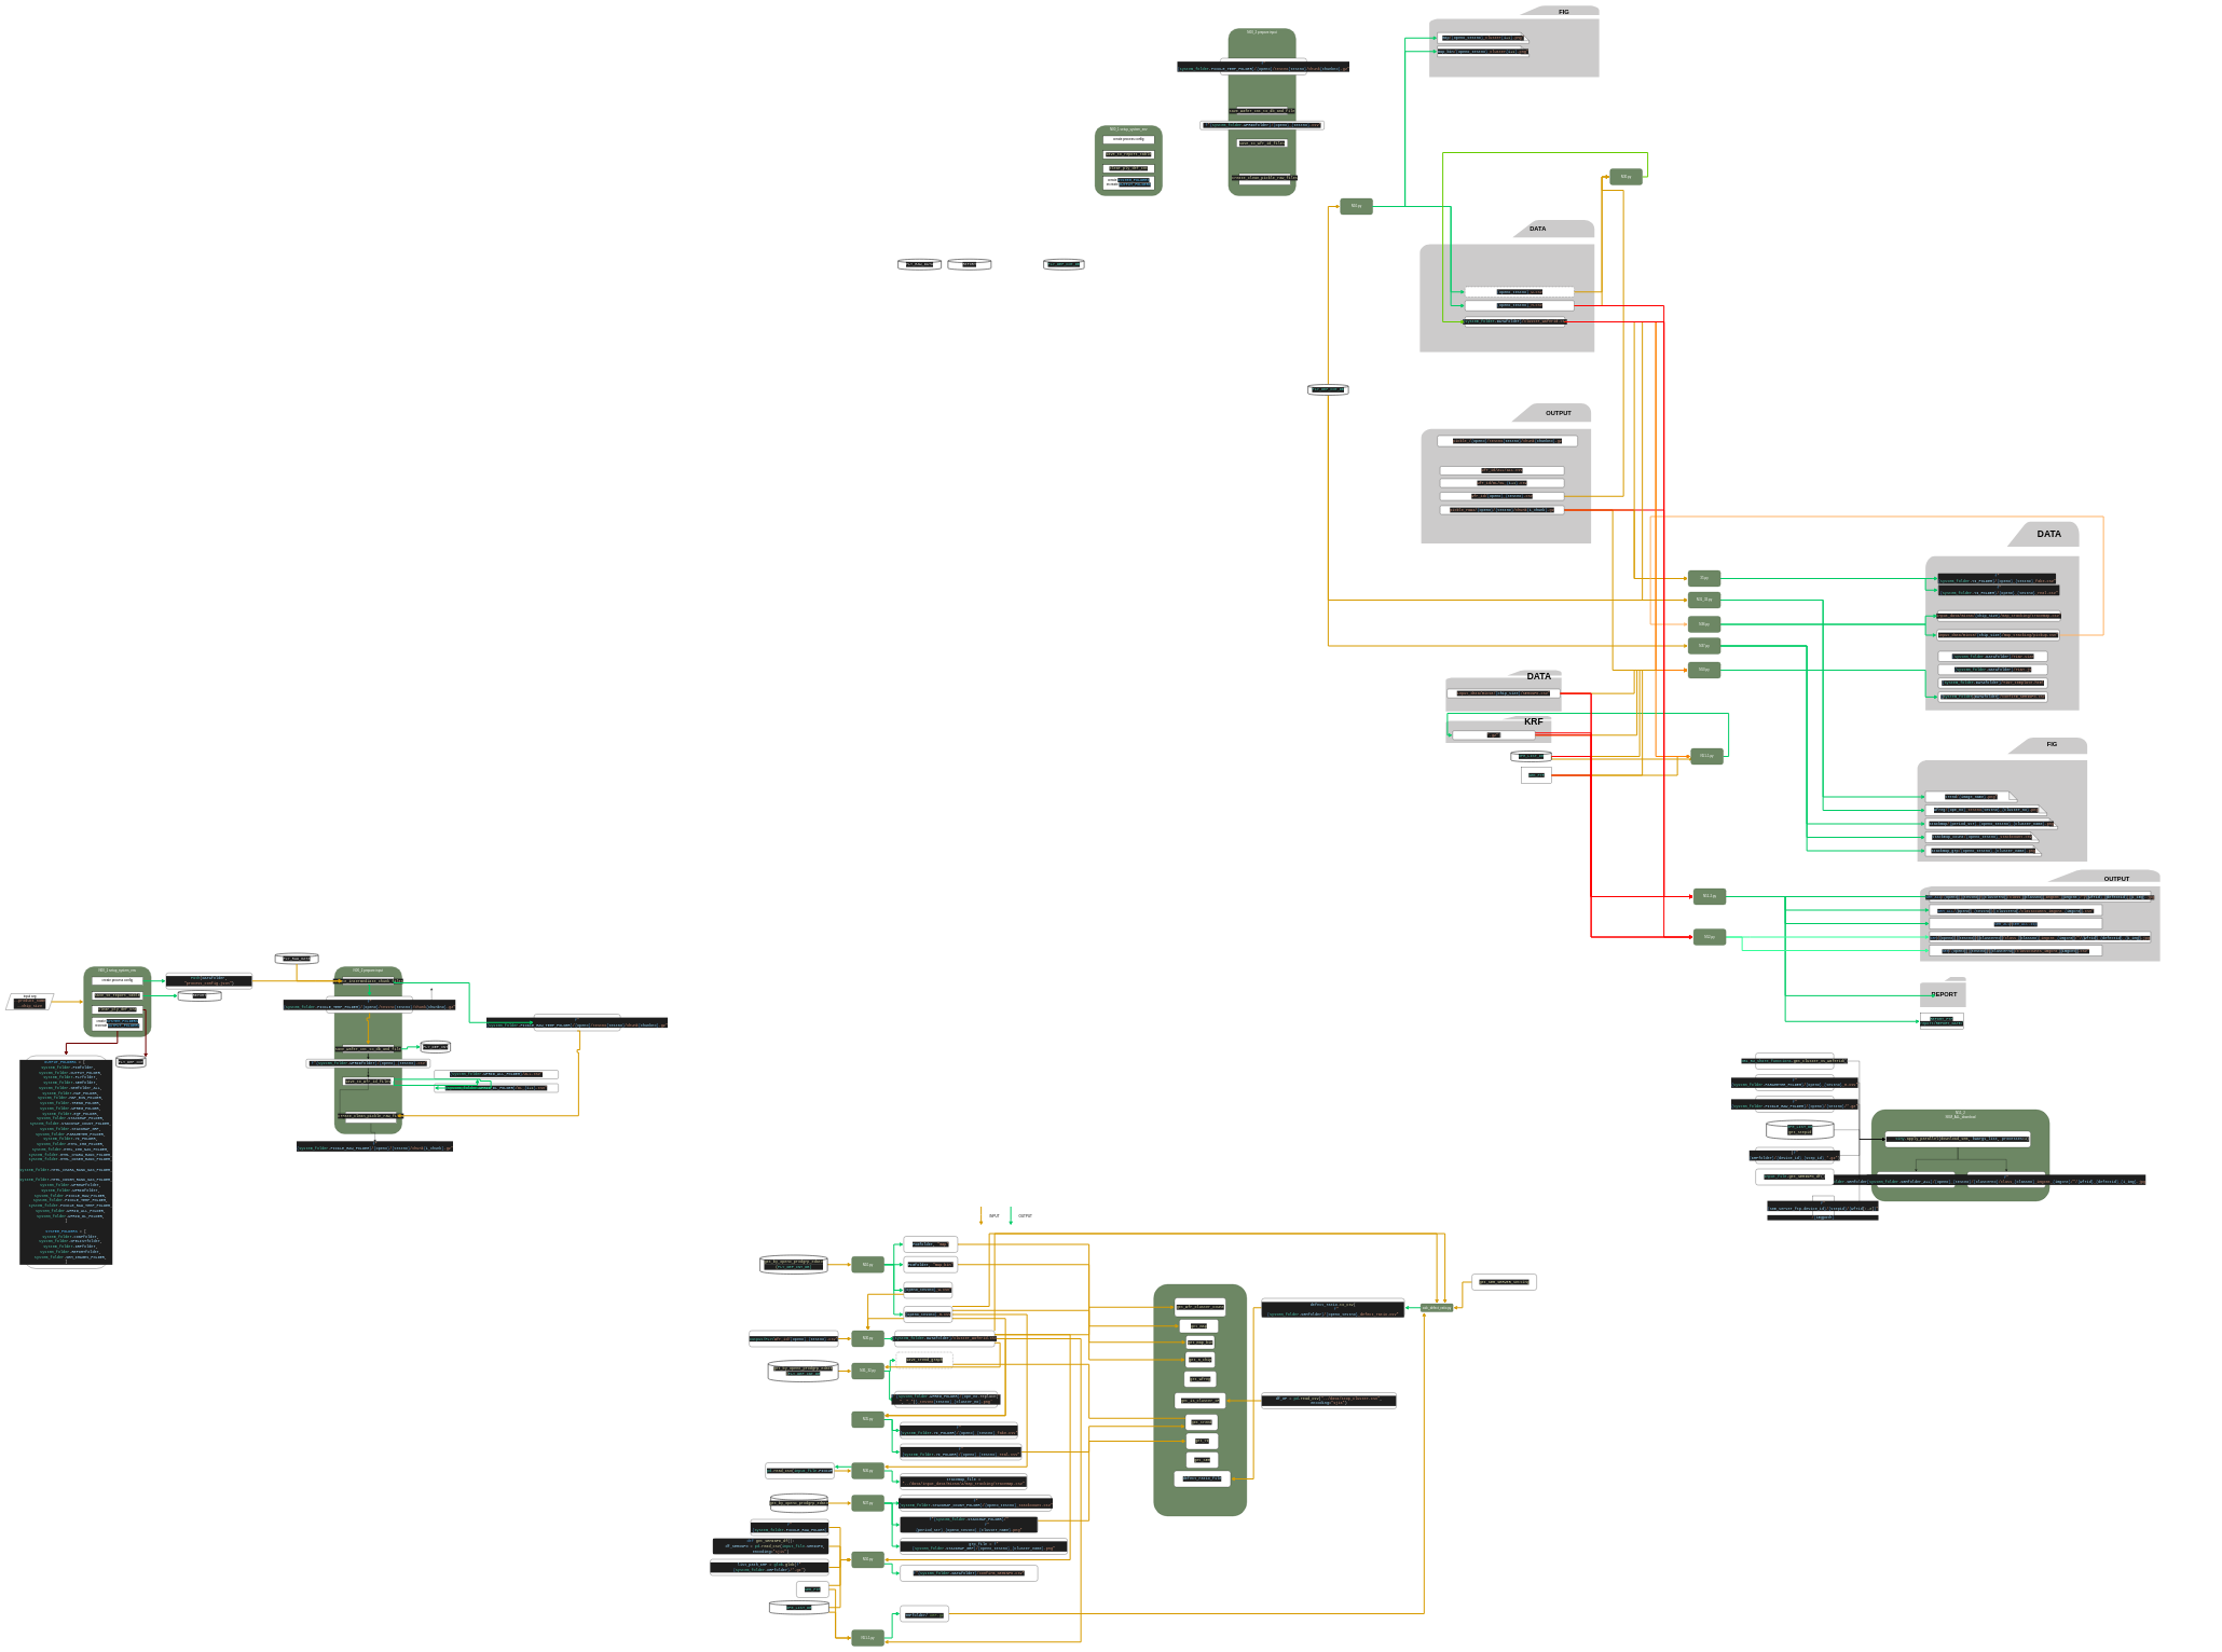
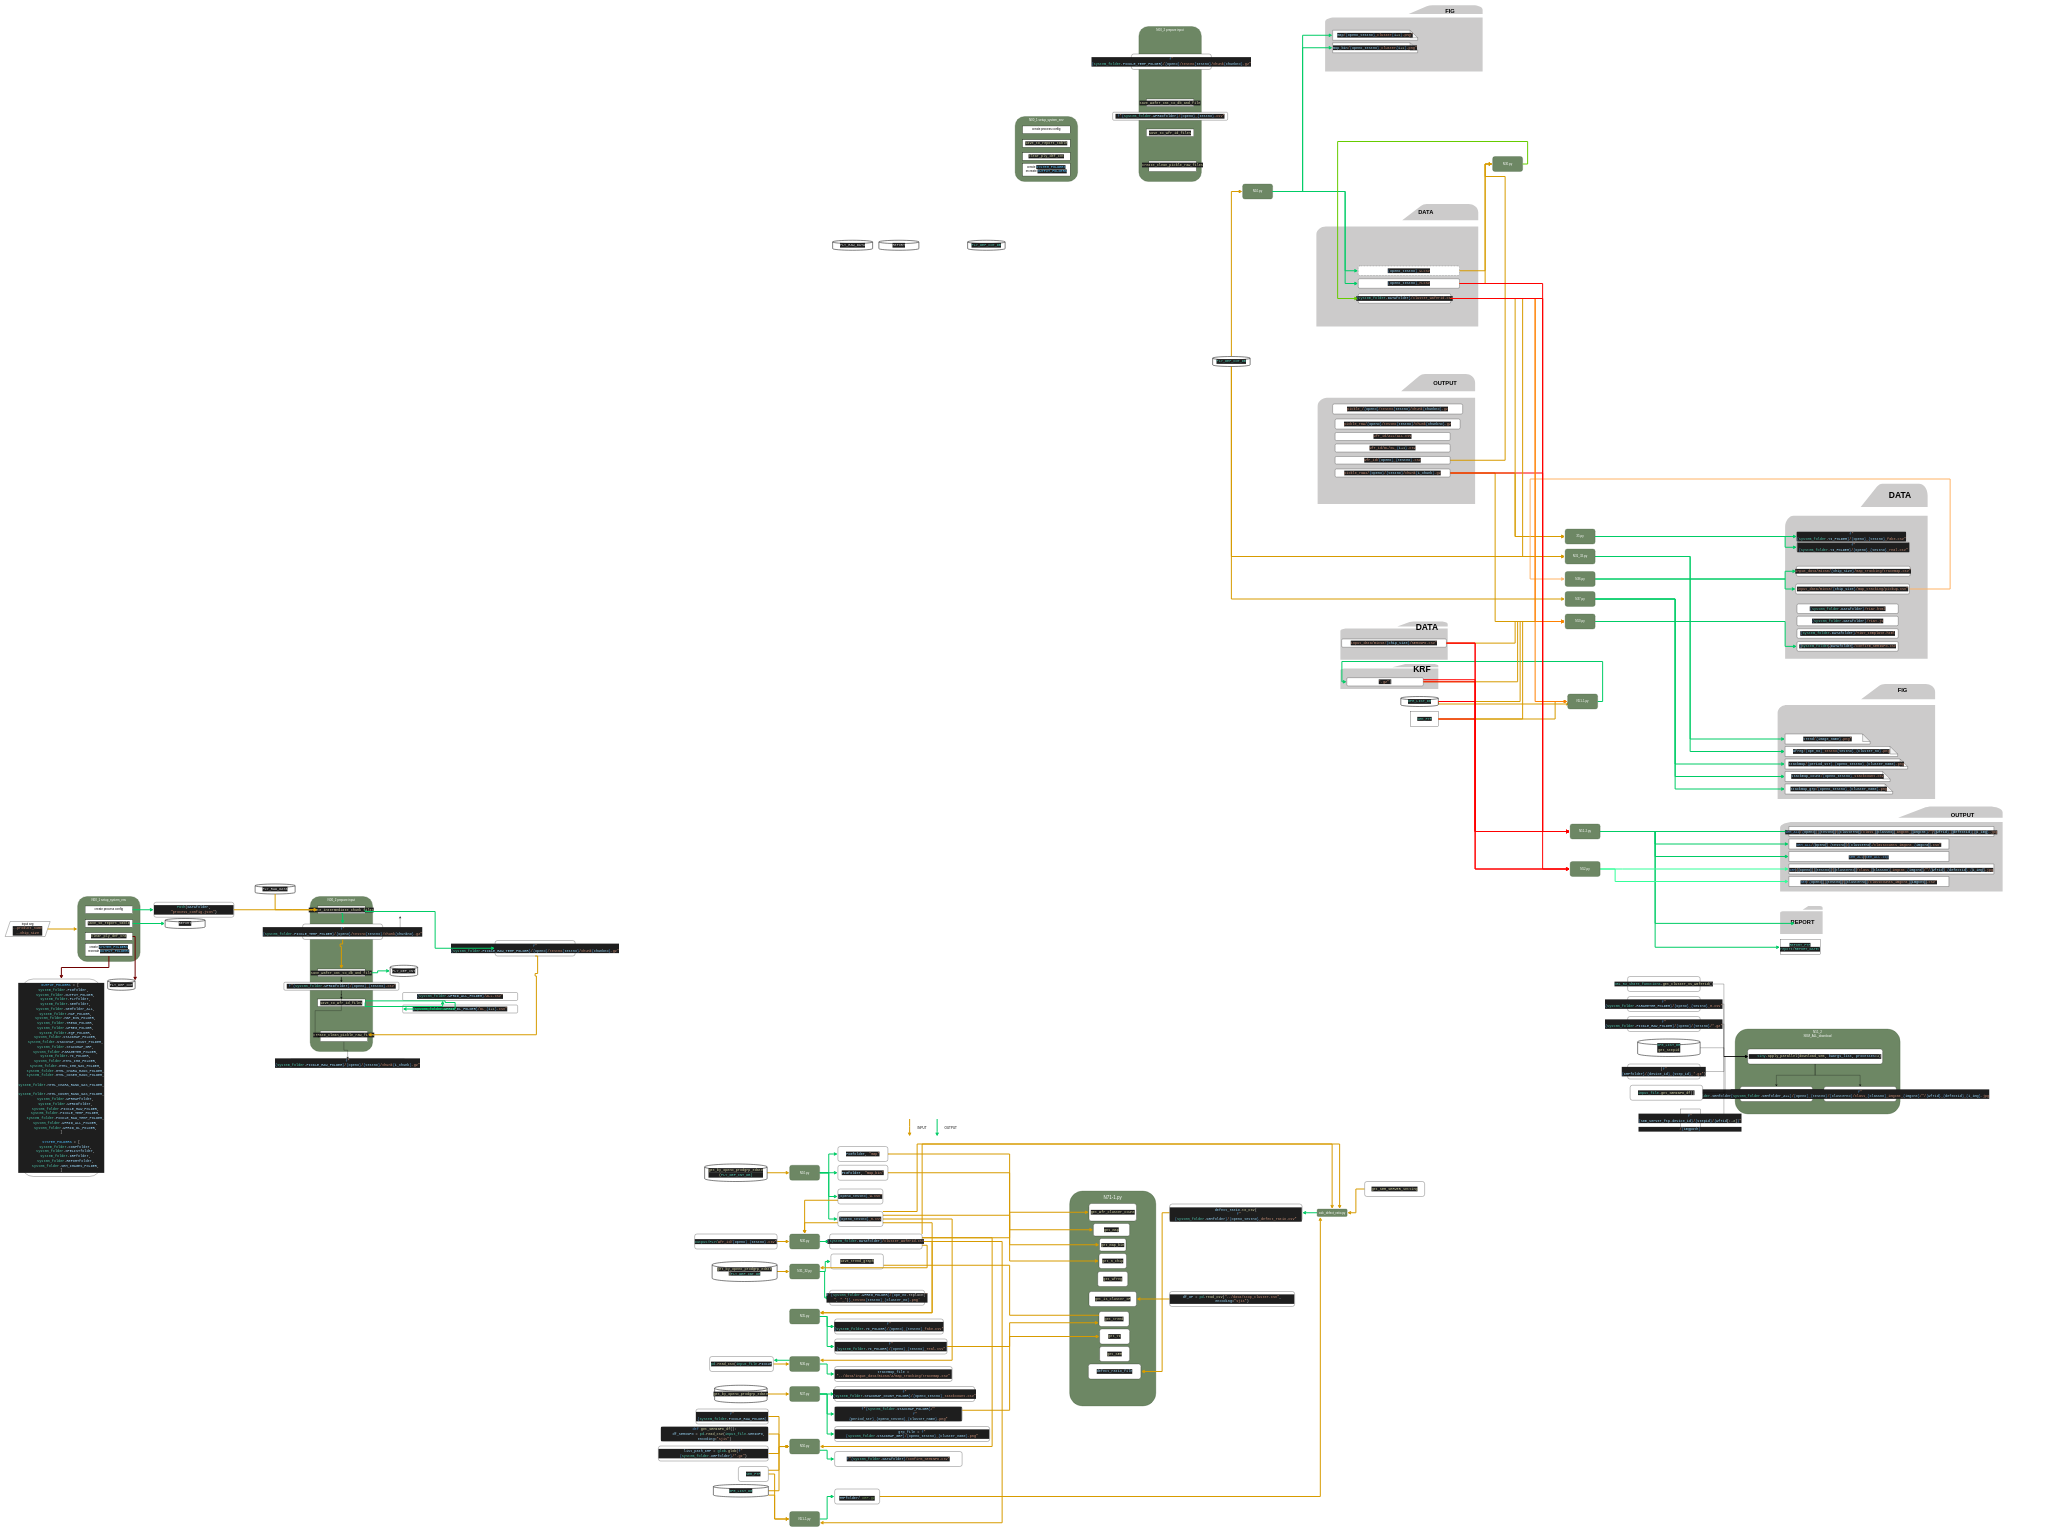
+ <mxCell id="175" value="&lt;div style=&quot;color: rgb(212 , 212 , 212) ; background-color: rgb(30 , 30 , 30) ; font-family: &amp;#34;consolas&amp;#34; , &amp;#34;courier new&amp;#34; , monospace ; font-size: 14px ; line-height: 19px&quot;&gt;&lt;div style=&quot;font-family: &amp;#34;consolas&amp;#34; , &amp;#34;courier new&amp;#34; , monospace ; line-height: 19px&quot;&gt;&lt;div style=&quot;font-family: &amp;#34;consolas&amp;#34; , &amp;#34;courier new&amp;#34; , monospace ; line-height: 19px&quot;&gt;&lt;span style=&quot;color: rgb(206 , 145 , 120) ; font-family: &amp;#34;consolas&amp;#34; , &amp;#34;courier new&amp;#34; , monospace&quot;&gt;pickle_raw&lt;/span&gt;&lt;span style=&quot;color: #ce9178&quot;&gt;/&lt;/span&gt;&lt;span style=&quot;color: #569cd6&quot;&gt;{&lt;/span&gt;&lt;span style=&quot;color: #9cdcfe&quot;&gt;openo&lt;/span&gt;&lt;span style=&quot;color: #569cd6&quot;&gt;}&lt;/span&gt;&lt;span style=&quot;color: #ce9178&quot;&gt;/testno&lt;/span&gt;&lt;span style=&quot;color: #569cd6&quot;&gt;{&lt;/span&gt;&lt;span style=&quot;color: #9cdcfe&quot;&gt;testno&lt;/span&gt;&lt;span style=&quot;color: #569cd6&quot;&gt;}&lt;/span&gt;&lt;span style=&quot;color: #ce9178&quot;&gt;/chunk&lt;/span&gt;&lt;span style=&quot;color: #569cd6&quot;&gt;{&lt;/span&gt;&lt;span style=&quot;color: #9cdcfe&quot;&gt;chunkno&lt;/span&gt;&lt;span style=&quot;color: #569cd6&quot;&gt;}&lt;/span&gt;&lt;span style=&quot;color: #ce9178&quot;&gt;.gz&lt;/span&gt;&lt;/div&gt;&lt;/div&gt;&lt;/div&gt;" style="rounded=1;whiteSpace=wrap;html=1;" parent="1" vertex="1"><mxGeometry x="5340" y="1675" width="500" height="40" as="geometry" /></mxCell>
- <mxCell id="226" value="&lt;div style=&quot;color: rgb(212 , 212 , 212) ; background-color: rgb(30 , 30 , 30) ; font-family: &amp;#34;consolas&amp;#34; , &amp;#34;courier new&amp;#34; , monospace ; font-size: 14px ; line-height: 19px&quot;&gt;&lt;div style=&quot;font-family: &amp;#34;consolas&amp;#34; , &amp;#34;courier new&amp;#34; , monospace ; line-height: 19px&quot;&gt;&lt;div style=&quot;font-family: &amp;#34;consolas&amp;#34; , &amp;#34;courier new&amp;#34; , monospace ; line-height: 19px&quot;&gt;&lt;span style=&quot;color: #569cd6&quot;&gt;{&lt;/span&gt;&lt;span style=&quot;color: #4ec9b0&quot;&gt;system_folder&lt;/span&gt;.&lt;span style=&quot;color: #9cdcfe&quot;&gt;DATAfolder&lt;/span&gt;&lt;span style=&quot;color: #569cd6&quot;&gt;}&lt;/span&gt;&lt;span style=&quot;color: #ce9178&quot;&gt;/TiNY.size&lt;/span&gt;&lt;/div&gt;&lt;/div&gt;&lt;/div&gt;" style="rounded=1;whiteSpace=wrap;html=1;" vertex="1" parent="219"><mxGeometry x="37.5" y="410" width="405" height="38" as="geometry" /></mxCell>
+ <mxCell id="226" value="&lt;div style=&quot;color: rgb(212 , 212 , 212) ; background-color: rgb(30 , 30 , 30) ; font-family: &amp;#34;consolas&amp;#34; , &amp;#34;courier new&amp;#34; , monospace ; font-size: 14px ; line-height: 19px&quot;&gt;&lt;div style=&quot;font-family: &amp;#34;consolas&amp;#34; , &amp;#34;courier new&amp;#34; , monospace ; line-height: 19px&quot;&gt;&lt;div style=&quot;font-family: &amp;#34;consolas&amp;#34; , &amp;#34;courier new&amp;#34; , monospace ; line-height: 19px&quot;&gt;&lt;span style=&quot;color: #569cd6&quot;&gt;{&lt;/span&gt;&lt;span style=&quot;color: #4ec9b0&quot;&gt;system_folder&lt;/span&gt;.&lt;span style=&quot;color: #9cdcfe&quot;&gt;DATAfolder&lt;/span&gt;&lt;span style=&quot;color: #569cd6&quot;&gt;}&lt;/span&gt;&lt;span style=&quot;color: #ce9178&quot;&gt;/TiNY.html&lt;/span&gt;&lt;/div&gt;&lt;/div&gt;&lt;/div&gt;" style="rounded=1;whiteSpace=wrap;html=1;" vertex="1" parent="219"><mxGeometry x="37.5" y="410" width="405" height="38" as="geometry" /></mxCell>
- <mxCell id="164" value="&lt;div style=&quot;color: rgb(212 , 212 , 212) ; background-color: rgb(30 , 30 , 30) ; font-family: &amp;#34;consolas&amp;#34; , &amp;#34;courier new&amp;#34; , monospace ; font-size: 14px ; line-height: 19px&quot;&gt;&lt;div style=&quot;font-family: &amp;#34;consolas&amp;#34; , &amp;#34;courier new&amp;#34; , monospace ; line-height: 19px&quot;&gt;&lt;div style=&quot;font-family: &amp;#34;consolas&amp;#34; , &amp;#34;courier new&amp;#34; , monospace ; line-height: 19px&quot;&gt;&lt;div style=&quot;font-family: &amp;#34;consolas&amp;#34; , &amp;#34;courier new&amp;#34; , monospace ; line-height: 19px&quot;&gt;&lt;div style=&quot;font-family: &amp;#34;consolas&amp;#34; , &amp;#34;courier new&amp;#34; , monospace ; line-height: 19px&quot;&gt;&lt;span style=&quot;color: #4ec9b0&quot;&gt;input_file&lt;/span&gt;.&lt;span style=&quot;color: #dcdcaa&quot;&gt;get_SEMINFO_df&lt;/span&gt;()&lt;/div&gt;&lt;/div&gt;&lt;/div&gt;&lt;/div&gt;&lt;/div&gt;" style="rounded=1;whiteSpace=wrap;html=1;fillColor=#FFFFFF;" parent="1" vertex="1"><mxGeometry x="6510" y="4335" width="290" height="60" as="geometry" /></mxCell>
+ <mxCell id="164" value="&lt;div style=&quot;color: rgb(212 , 212 , 212) ; background-color: rgb(30 , 30 , 30) ; font-family: &amp;#34;consolas&amp;#34; , &amp;#34;courier new&amp;#34; , monospace ; font-size: 14px ; line-height: 19px&quot;&gt;&lt;div style=&quot;font-family: &amp;#34;consolas&amp;#34; , &amp;#34;courier new&amp;#34; , monospace ; line-height: 19px&quot;&gt;&lt;div style=&quot;font-family: &amp;#34;consolas&amp;#34; , &amp;#34;courier new&amp;#34; , monospace ; line-height: 19px&quot;&gt;&lt;div style=&quot;font-family: &amp;#34;consolas&amp;#34; , &amp;#34;courier new&amp;#34; , monospace ; line-height: 19px&quot;&gt;&lt;div style=&quot;font-family: &amp;#34;consolas&amp;#34; , &amp;#34;courier new&amp;#34; , monospace ; line-height: 19px&quot;&gt;&lt;span style=&quot;color: #4ec9b0&quot;&gt;input_file&lt;/span&gt;.&lt;span style=&quot;color: #dcdcaa&quot;&gt;get_SEMINFO_df&lt;/span&gt;()&lt;/div&gt;&lt;/div&gt;&lt;/div&gt;&lt;/div&gt;&lt;/div&gt;" style="rounded=1;whiteSpace=wrap;html=1;fillColor=#FFFFFF;" parent="1" vertex="1"><mxGeometry x="6520" y="4340" width="290" height="60" as="geometry" /></mxCell>
+ <mxCell id="7" value="&lt;font color=&quot;#ffffff&quot; style=&quot;font-size: 18px&quot;&gt;N71-1.py&lt;/font&gt;" style="text;html=1;strokeColor=none;fillColor=none;align=center;verticalAlign=middle;whiteSpace=wrap;rounded=0;" parent="5" vertex="1"><mxGeometry x="95" y="10" width="155" height="30" as="geometry" /></mxCell>
- <mxCell id="47" value="&lt;div style=&quot;color: rgb(212 , 212 , 212) ; background-color: rgb(30 , 30 , 30) ; font-family: &amp;#34;consolas&amp;#34; , &amp;#34;courier new&amp;#34; , monospace ; font-size: 14px ; line-height: 19px&quot;&gt;&lt;span style=&quot;color: #dcdcaa&quot;&gt;save_trend_graph&lt;/span&gt;&lt;/div&gt;" style="rounded=1;whiteSpace=wrap;html=1;dashed=1;" parent="1" vertex="1"><mxGeometry x="3323" y="5015" width="210" height="60" as="geometry" /></mxCell>
+ <mxCell id="47" value="&lt;div style=&quot;color: rgb(212 , 212 , 212) ; background-color: rgb(30 , 30 , 30) ; font-family: &amp;#34;consolas&amp;#34; , &amp;#34;courier new&amp;#34; , monospace ; font-size: 14px ; line-height: 19px&quot;&gt;&lt;span style=&quot;color: #dcdcaa&quot;&gt;save_trend_graph&lt;/span&gt;&lt;/div&gt;" style="rounded=1;whiteSpace=wrap;html=1;" parent="1" vertex="1"><mxGeometry x="3323" y="5015" width="210" height="60" as="geometry" /></mxCell>
